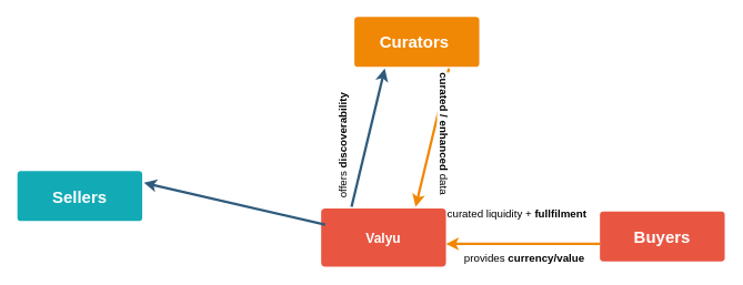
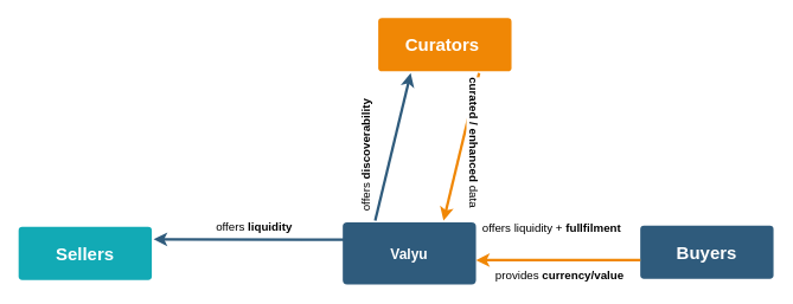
- <mxCell id="2" value="&lt;font style=&quot;font-size: 20px;&quot;&gt;Sellers&lt;/font&gt;" style="rounded=1;whiteSpace=wrap;html=1;shadow=0;labelBackgroundColor=none;strokeColor=none;strokeWidth=3;fillColor=#12aab5;fontFamily=Helvetica;fontSize=14;fontColor=#FFFFFF;align=center;spacing=5;fontStyle=1;arcSize=7;perimeterSpacing=2;" vertex="1" parent="1"><mxGeometry x="20" y="205.5" width="150" height="60" as="geometry" /></mxCell>
+ <mxCell id="2" value="&lt;font style=&quot;font-size: 20px;&quot;&gt;Sellers&lt;/font&gt;" style="rounded=1;whiteSpace=wrap;html=1;shadow=0;labelBackgroundColor=none;strokeColor=none;strokeWidth=3;fillColor=#12aab5;fontFamily=Helvetica;fontSize=14;fontColor=#FFFFFF;align=center;spacing=5;fontStyle=1;arcSize=7;perimeterSpacing=2;" vertex="1" parent="1"><mxGeometry x="20" y="255.5" width="150" height="60" as="geometry" /></mxCell>
+ <mxCell id="12" value="&lt;font style=&quot;font-size: 13px;&quot;&gt;offers &lt;b&gt;liquidity&lt;/b&gt;&lt;/font&gt;" style="text;html=1;align=center;verticalAlign=middle;resizable=0;points=[];autosize=1;strokeColor=none;fillColor=none;fontSize=11;" vertex="1" parent="1"><mxGeometry x="230" y="240" width="110" height="30" as="geometry" /></mxCell>
- <mxCell id="10" value="&lt;font style=&quot;font-size: 13px;&quot;&gt;curated liquidity +&amp;nbsp;&lt;b&gt;fullfilment&lt;/b&gt;&lt;/font&gt;" style="text;html=1;align=center;verticalAlign=middle;resizable=0;points=[];autosize=1;strokeColor=none;fillColor=none;fontSize=18;" vertex="1" parent="1"><mxGeometry x="530" y="235" width="180" height="40" as="geometry" /></mxCell>
+ <mxCell id="10" value="&lt;font style=&quot;font-size: 13px;&quot;&gt;offers liquidity +&amp;nbsp;&lt;b&gt;fullfilment&lt;/b&gt;&lt;/font&gt;" style="text;html=1;align=center;verticalAlign=middle;resizable=0;points=[];autosize=1;strokeColor=none;fillColor=none;fontSize=18;" vertex="1" parent="1"><mxGeometry x="530" y="235" width="180" height="40" as="geometry" /></mxCell>
- <mxCell id="8" value="&lt;font style=&quot;font-size: 20px;&quot;&gt;Buyers&lt;/font&gt;" style="rounded=1;whiteSpace=wrap;html=1;shadow=0;labelBackgroundColor=none;strokeColor=none;strokeWidth=3;fillColor=#e85642;fontFamily=Helvetica;fontSize=14;fontColor=#FFFFFF;align=center;spacing=5;fontStyle=1;arcSize=7;perimeterSpacing=2;" vertex="1" parent="1"><mxGeometry x="720" y="254" width="150" height="60" as="geometry" /></mxCell>
+ <mxCell id="8" value="&lt;font style=&quot;font-size: 20px;&quot;&gt;Buyers&lt;/font&gt;" style="rounded=1;whiteSpace=wrap;html=1;shadow=0;labelBackgroundColor=none;strokeColor=none;strokeWidth=3;fillColor=#2f5b7c;fontFamily=Helvetica;fontSize=14;fontColor=#FFFFFF;align=center;spacing=5;fontStyle=1;arcSize=7;perimeterSpacing=2;" vertex="1" parent="1"><mxGeometry x="720" y="254" width="150" height="60" as="geometry" /></mxCell>
- <mxCell id="4" value="Valyu" style="rounded=1;whiteSpace=wrap;html=1;shadow=0;labelBackgroundColor=none;strokeColor=none;strokeWidth=3;fillColor=#e85642;fontFamily=Helvetica;fontSize=16;fontColor=#FFFFFF;align=center;fontStyle=1;spacing=5;arcSize=7;perimeterSpacing=2;" parent="1" vertex="1"><mxGeometry x="385" y="250.5" width="150" height="70" as="geometry" /></mxCell>
+ <mxCell id="4" value="Valyu" style="rounded=1;whiteSpace=wrap;html=1;shadow=0;labelBackgroundColor=none;strokeColor=none;strokeWidth=3;fillColor=#2F5B7C;fontFamily=Helvetica;fontSize=16;fontColor=#FFFFFF;align=center;fontStyle=1;spacing=5;arcSize=7;perimeterSpacing=2;" parent="1" vertex="1"><mxGeometry x="385" y="250.5" width="150" height="70" as="geometry" /></mxCell>
